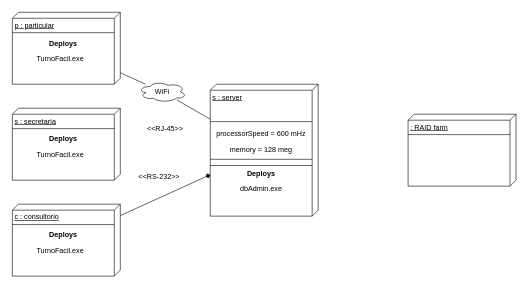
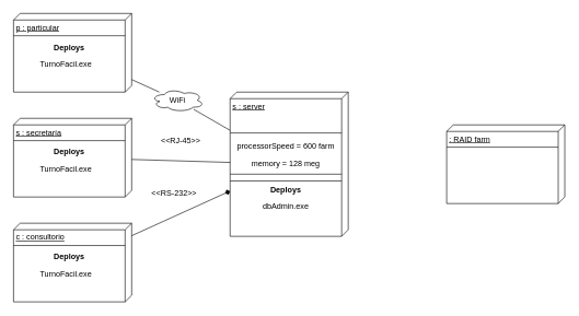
- <mxCell id="15" value="processorSpeed = 600 mHz" style="text;html=1;strokeColor=none;fillColor=none;align=center;verticalAlign=middle;whiteSpace=wrap;rounded=0;labelBackgroundColor=#ffffff;" parent="12" vertex="1"><mxGeometry y="55.004" width="170" height="55" as="geometry" /></mxCell>
+ <mxCell id="15" value="processorSpeed = 600 farm" style="text;html=1;strokeColor=none;fillColor=none;align=center;verticalAlign=middle;whiteSpace=wrap;rounded=0;labelBackgroundColor=#ffffff;" parent="12" vertex="1"><mxGeometry y="55.004" width="170" height="55" as="geometry" /></mxCell>
+ <mxCell id="32" value="" style="endArrow=none;html=1;rounded=0;" parent="1" source="3" target="13" edge="1"><mxGeometry width="50" height="50" relative="1" as="geometry"><mxPoint x="200" y="290" as="sourcePoint" /><mxPoint x="320" y="290" as="targetPoint" /></mxGeometry></mxCell>
